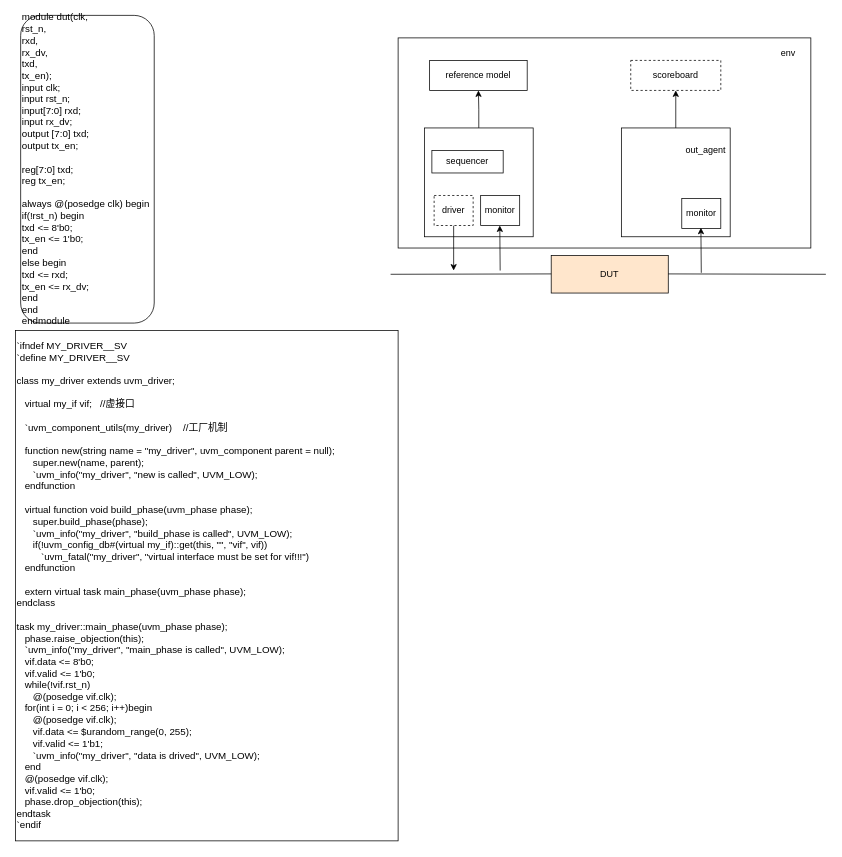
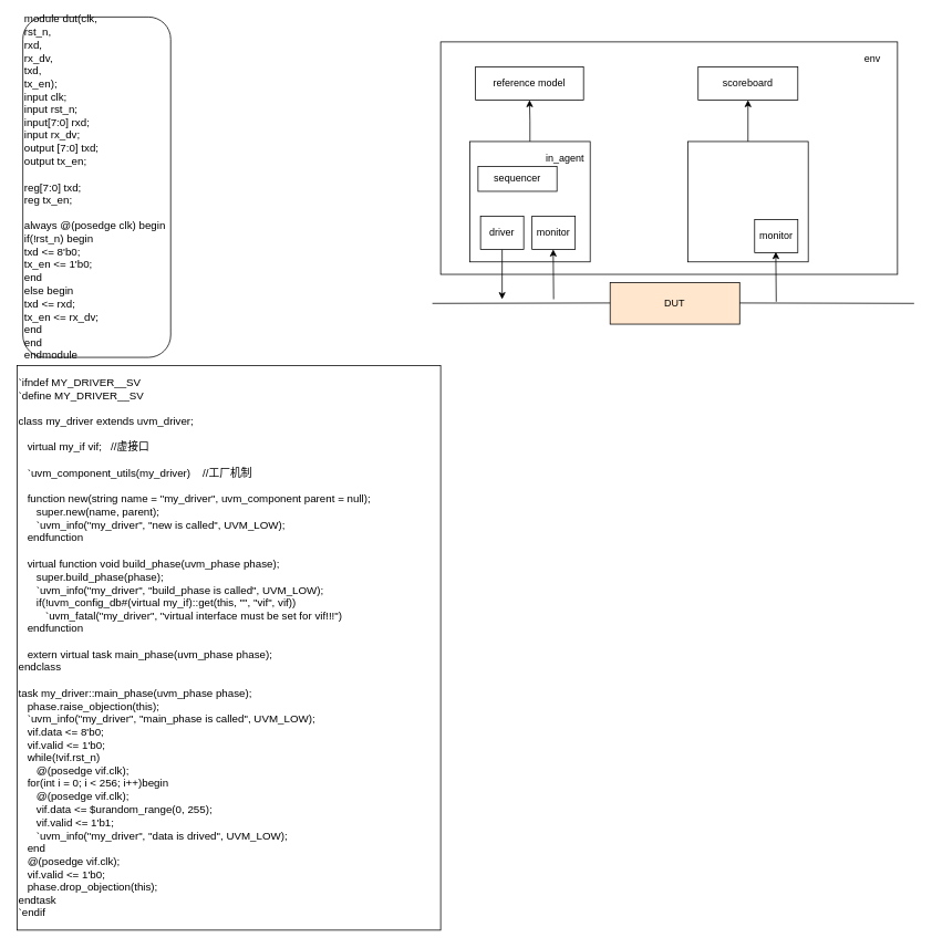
- <mxCell id="8" value="scoreboard" style="rounded=0;whiteSpace=wrap;html=1;dashed=1;" parent="1" vertex="1"><mxGeometry x="840" y="80" width="120" height="40" as="geometry" /></mxCell>
+ <mxCell id="8" value="scoreboard" style="rounded=0;whiteSpace=wrap;html=1;" parent="1" vertex="1"><mxGeometry x="840" y="80" width="120" height="40" as="geometry" /></mxCell>
+ <mxCell id="13" value="in_agent" style="text;html=1;strokeColor=none;fillColor=none;align=center;verticalAlign=middle;whiteSpace=wrap;rounded=0;" parent="1" vertex="1"><mxGeometry x="660" y="180" width="40" height="20" as="geometry" /></mxCell>
- <mxCell id="19" value="out_agent" style="text;html=1;strokeColor=none;fillColor=none;align=center;verticalAlign=middle;whiteSpace=wrap;rounded=0;" parent="1" vertex="1"><mxGeometry x="920" y="190" width="40" height="20" as="geometry" /></mxCell>
- <mxCell id="16" value="driver" style="rounded=0;whiteSpace=wrap;html=1;dashed=1;" parent="1" vertex="1"><mxGeometry x="578" y="260" width="52" height="40" as="geometry" /></mxCell>
+ <mxCell id="16" value="driver" style="rounded=0;whiteSpace=wrap;html=1;" parent="1" vertex="1"><mxGeometry x="578" y="260" width="52" height="40" as="geometry" /></mxCell>
